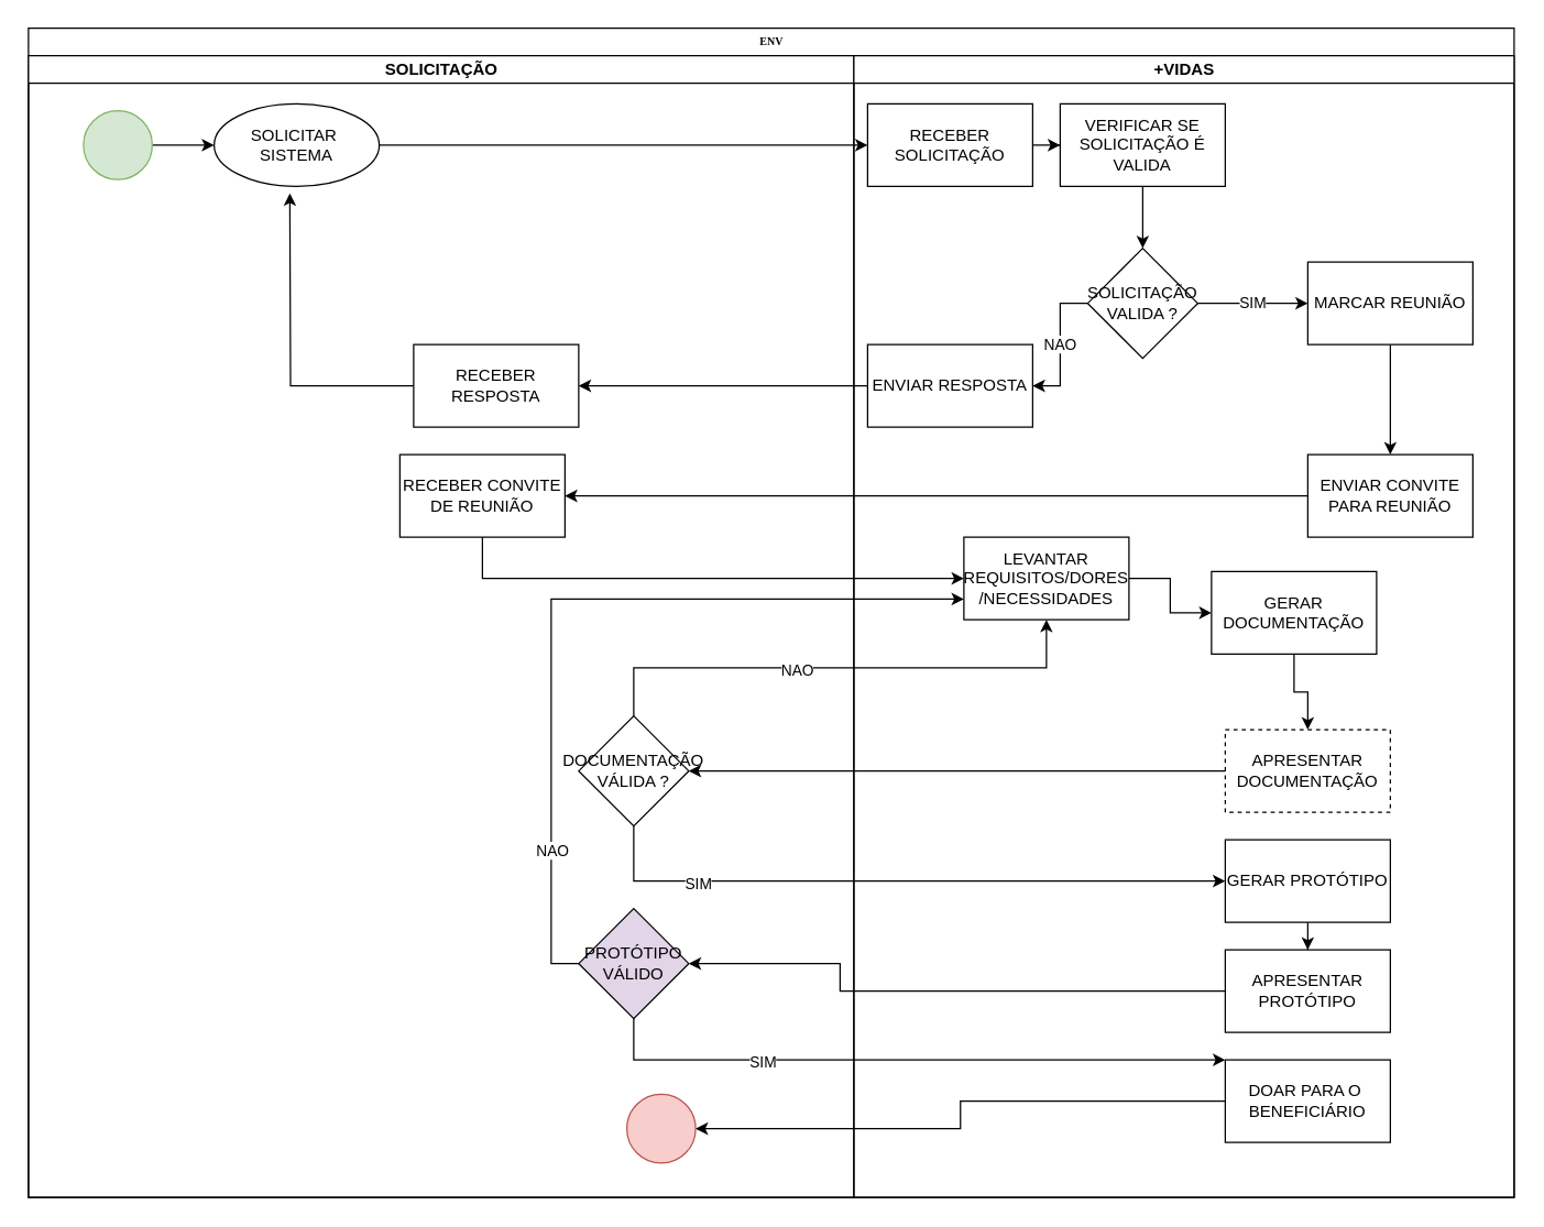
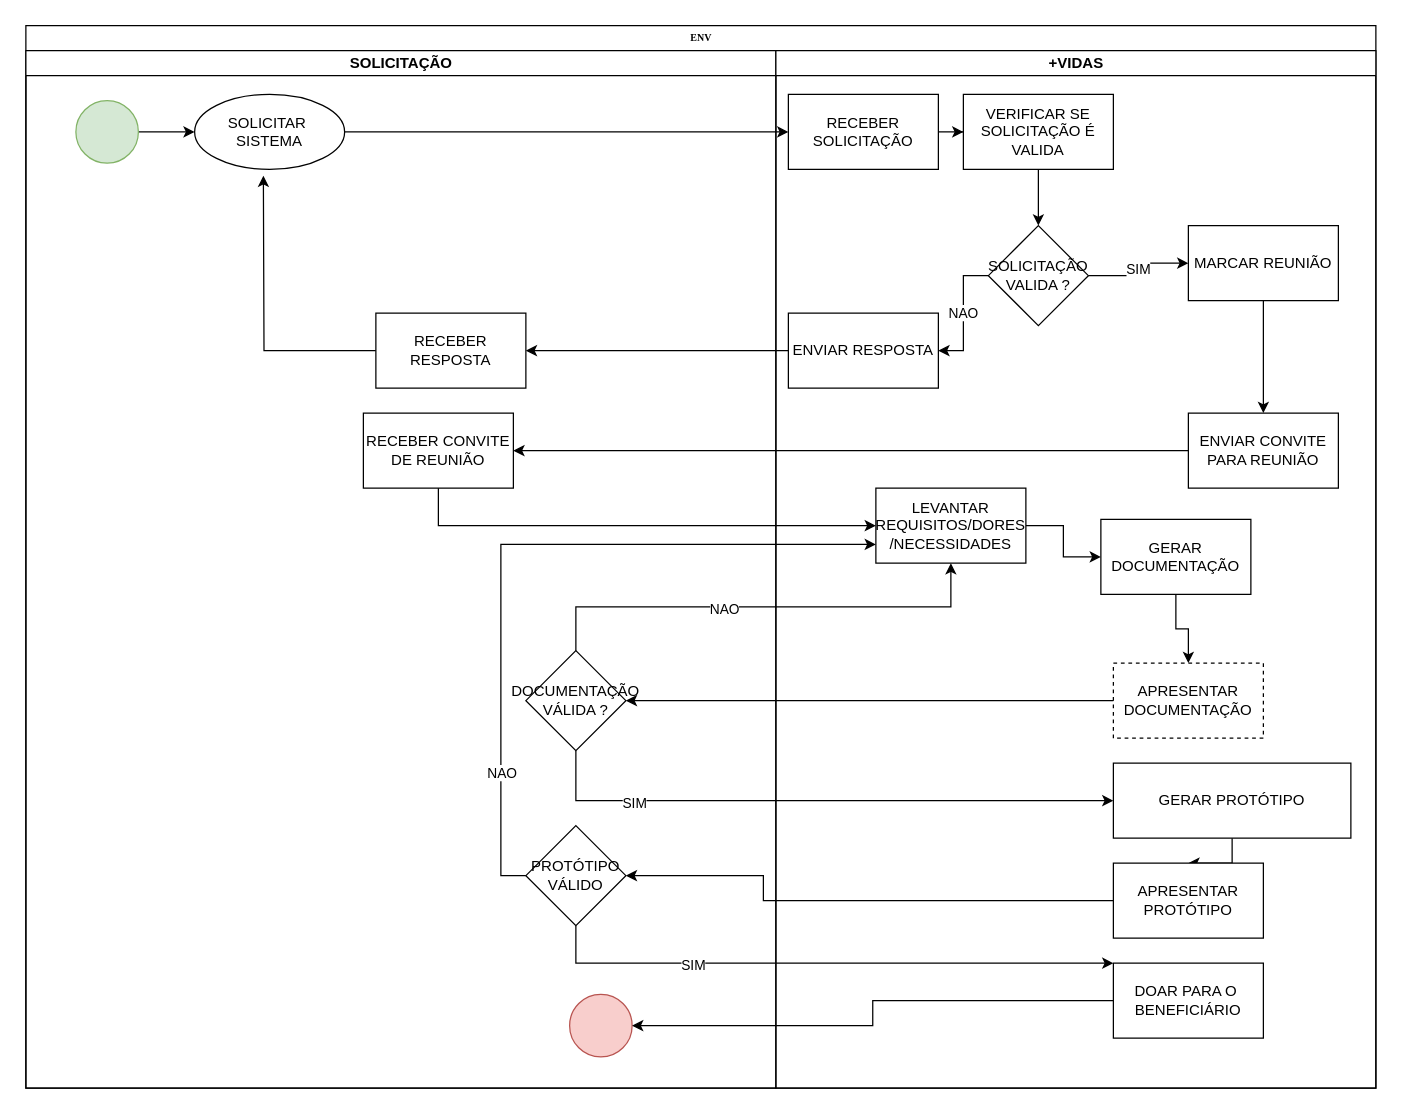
- <mxCell id="24" value="MARCAR REUNIÃO" style="whiteSpace=wrap;html=1;" vertex="1" parent="14"><mxGeometry x="330" y="150" width="120" height="60" as="geometry" /></mxCell>
+ <mxCell id="24" value="MARCAR REUNIÃO" style="whiteSpace=wrap;html=1;" vertex="1" parent="14"><mxGeometry x="330" y="140" width="120" height="60" as="geometry" /></mxCell>
- <mxCell id="32" value="GERAR PROTÓTIPO" style="whiteSpace=wrap;html=1;" vertex="1" parent="14"><mxGeometry x="270" y="570" width="120" height="60" as="geometry" /></mxCell>
+ <mxCell id="32" value="GERAR PROTÓTIPO" style="whiteSpace=wrap;html=1;" vertex="1" parent="14"><mxGeometry x="270" y="570" width="190" height="60" as="geometry" /></mxCell>
- <mxCell id="12" value="PROTÓTIPO VÁLIDO" style="rhombus;whiteSpace=wrap;html=1;fillColor=#e1d5e7;" vertex="1" parent="3"><mxGeometry x="400" y="620" width="80" height="80" as="geometry" /></mxCell>
+ <mxCell id="12" value="PROTÓTIPO VÁLIDO" style="rhombus;whiteSpace=wrap;html=1;" vertex="1" parent="3"><mxGeometry x="400" y="620" width="80" height="80" as="geometry" /></mxCell>
